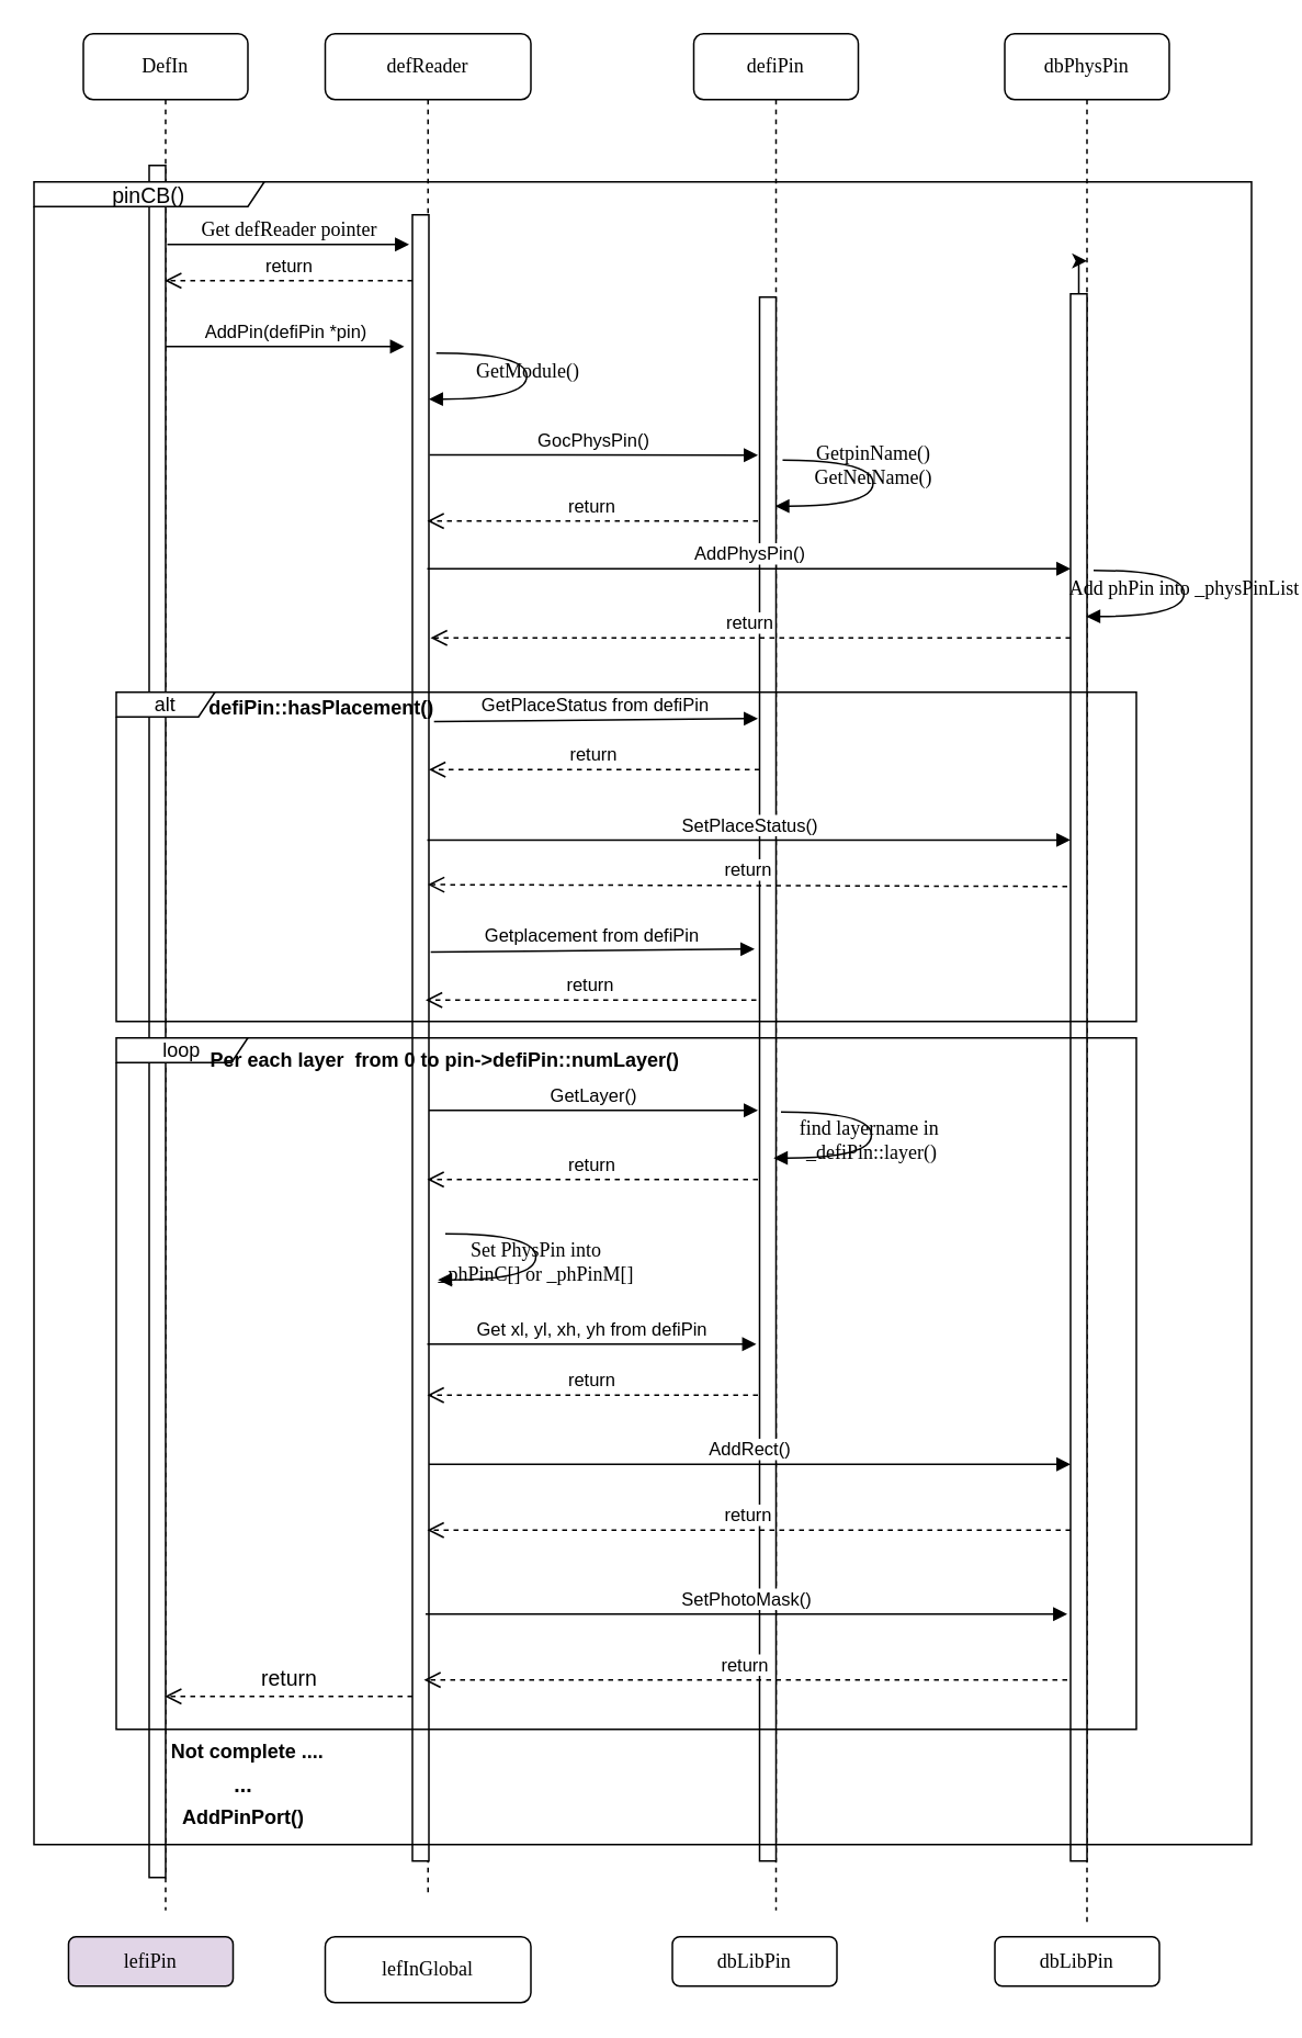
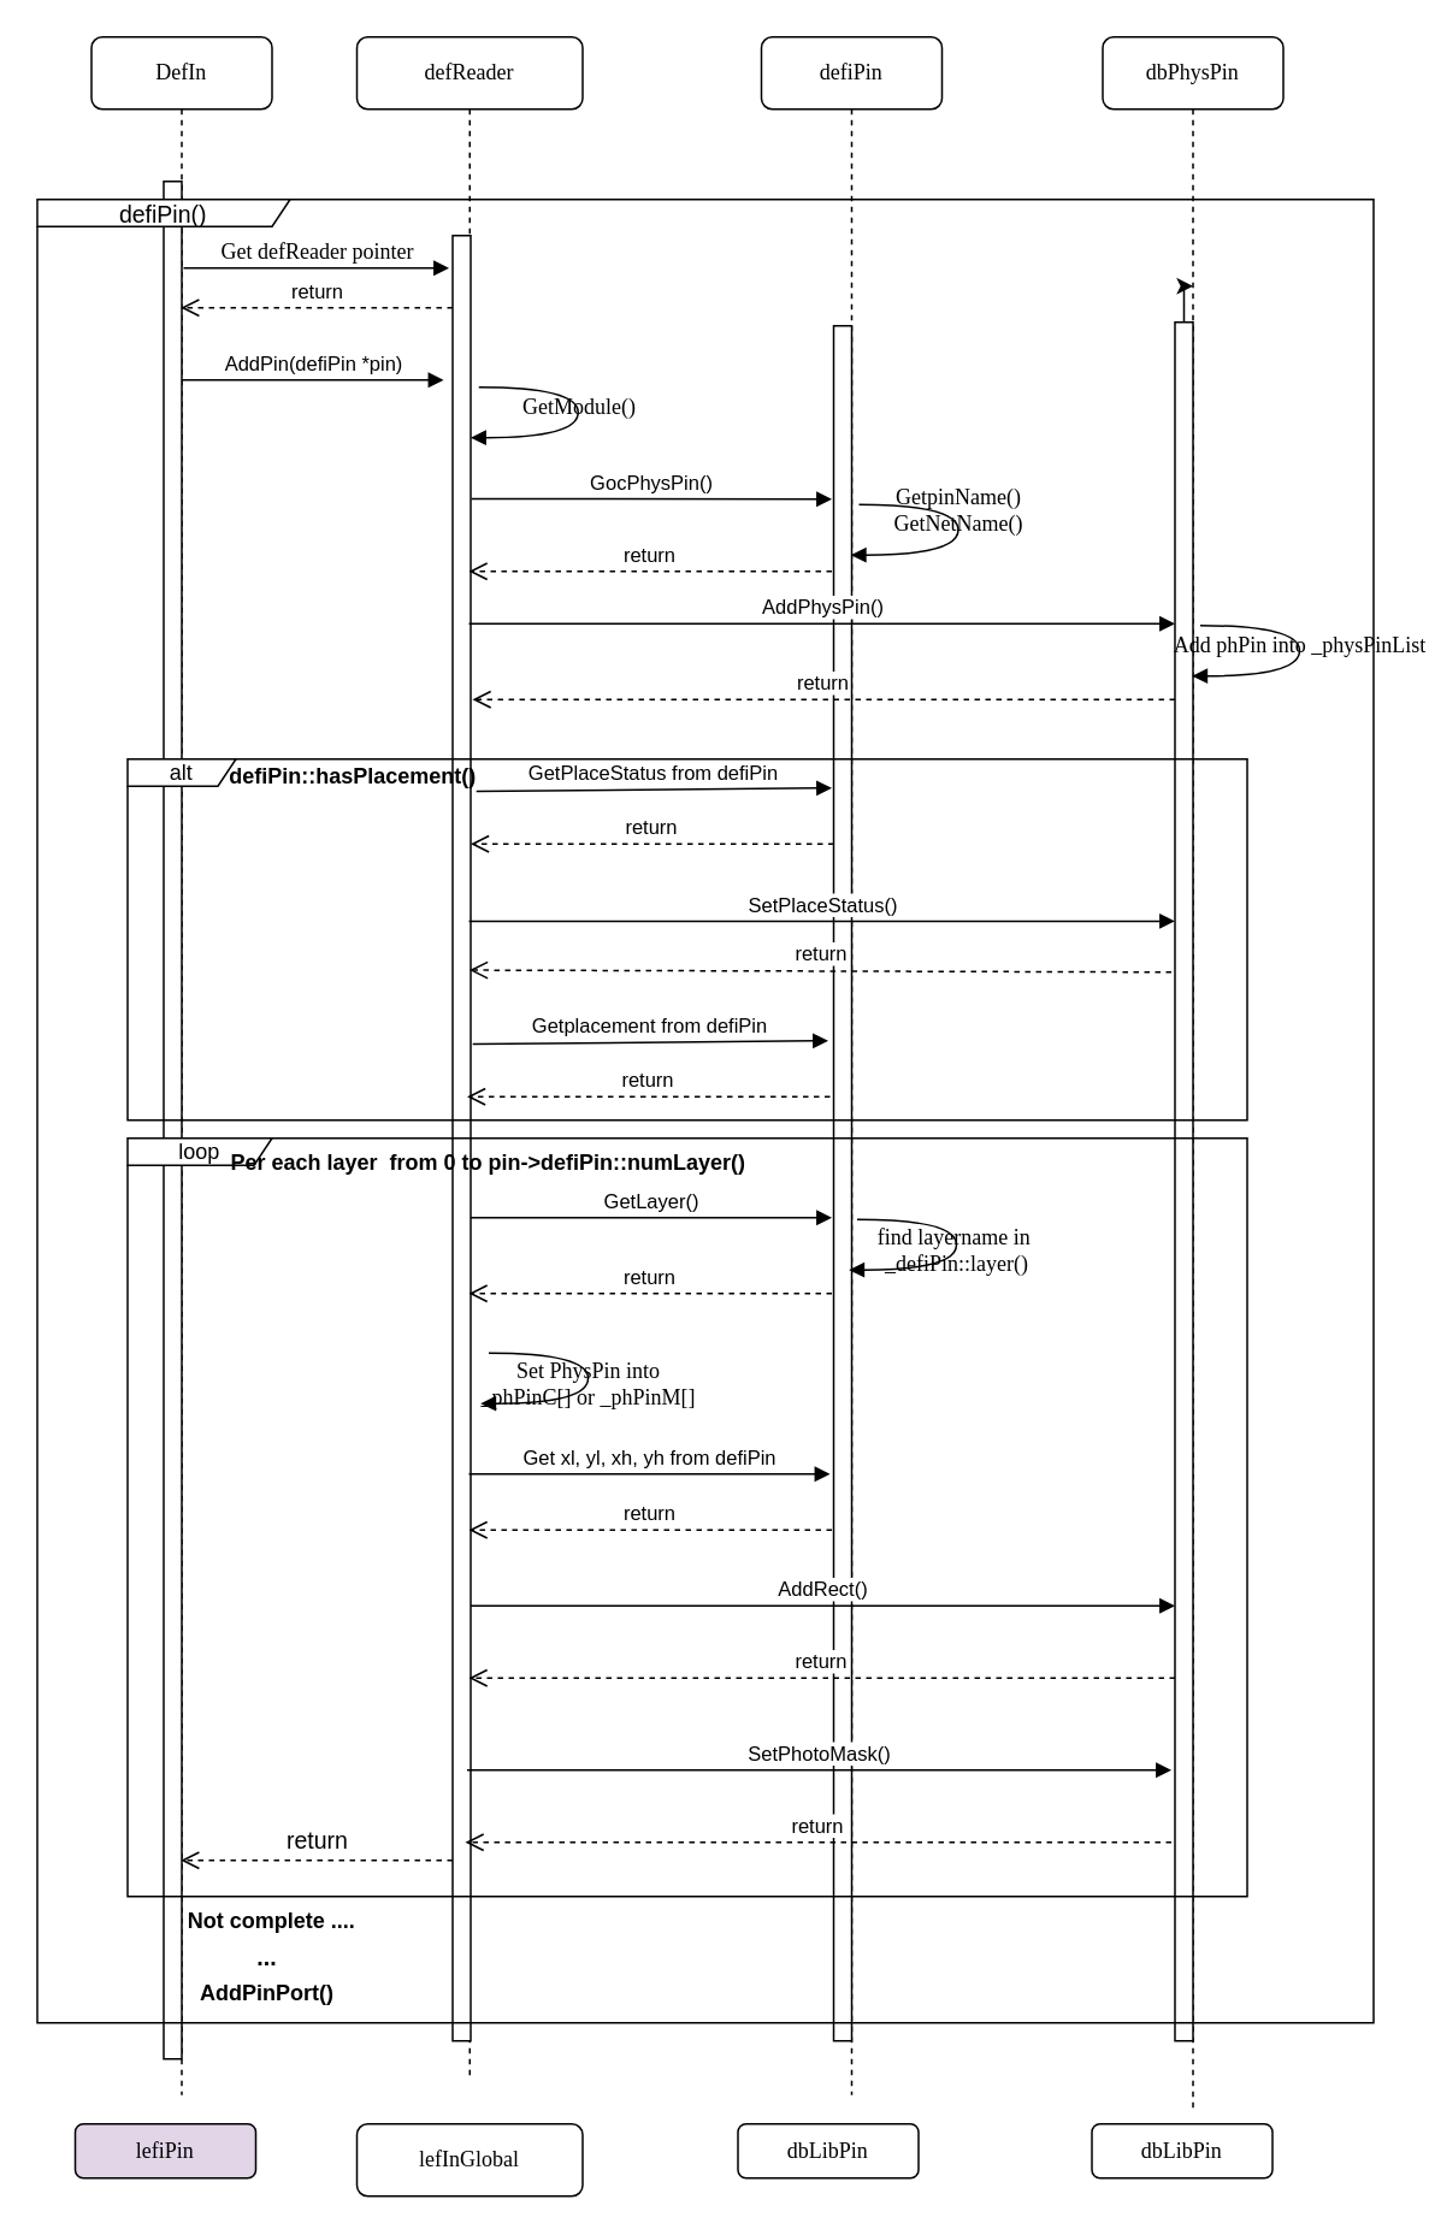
- <mxCell id="48" value="pinCB()" style="shape=umlFrame;whiteSpace=wrap;html=1;fontSize=13;width=140;height=15;" vertex="1" parent="1"><mxGeometry x="20" y="110" width="740" height="1010" as="geometry" /></mxCell>
+ <mxCell id="48" value="defiPin()" style="shape=umlFrame;whiteSpace=wrap;html=1;fontSize=13;width=140;height=15;" vertex="1" parent="1"><mxGeometry x="20" y="110" width="740" height="1010" as="geometry" /></mxCell>
